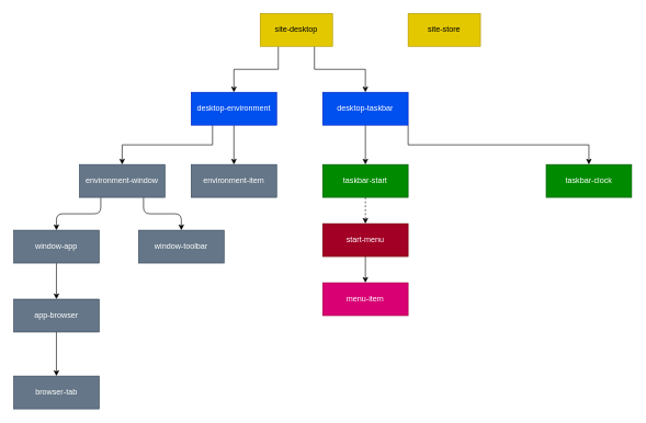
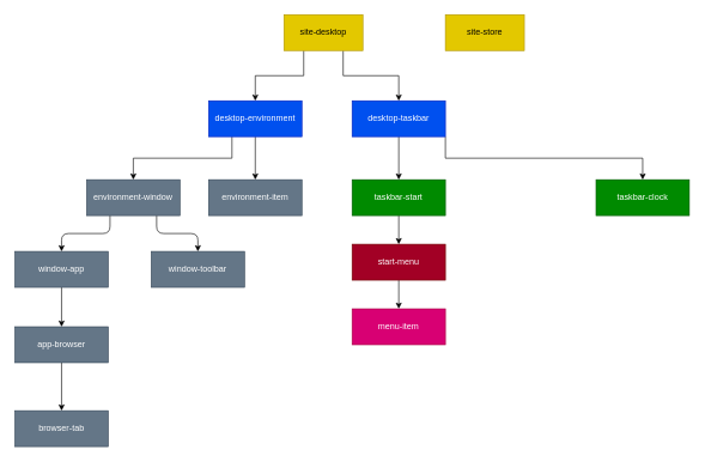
- <mxCell id="17" value="" style="edgeStyle=orthogonalEdgeStyle;rounded=0;orthogonalLoop=1;jettySize=auto;html=1;dashed=1;" parent="1" source="18" target="20" edge="1"><mxGeometry relative="1" as="geometry" /></mxCell>
+ <mxCell id="17" value="" style="edgeStyle=orthogonalEdgeStyle;rounded=0;orthogonalLoop=1;jettySize=auto;html=1;" parent="1" source="18" target="20" edge="1"><mxGeometry relative="1" as="geometry" /></mxCell>
